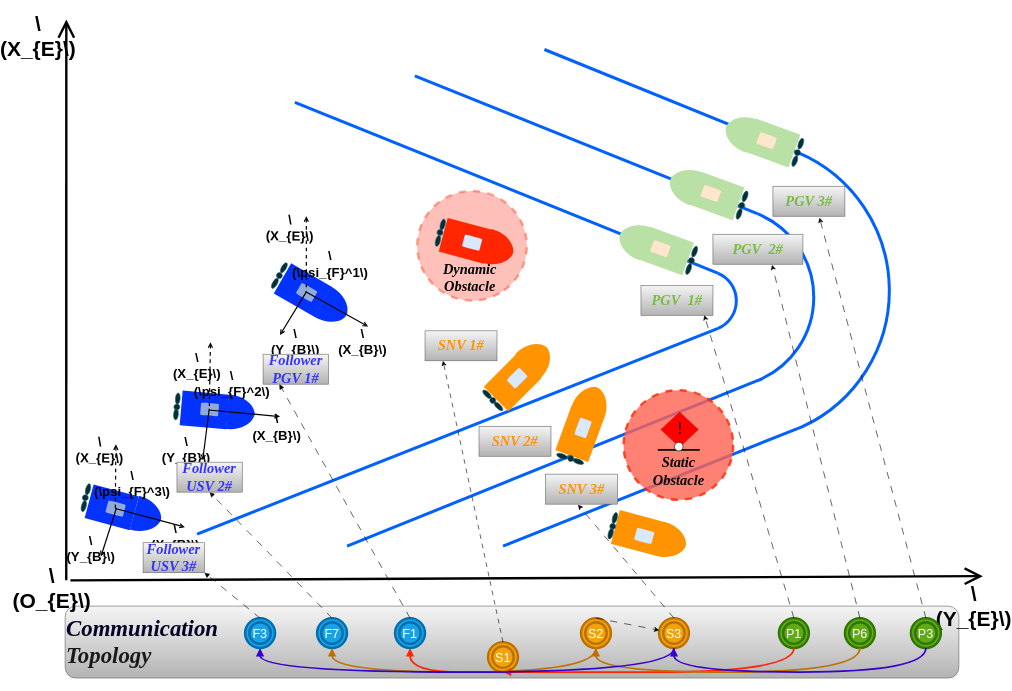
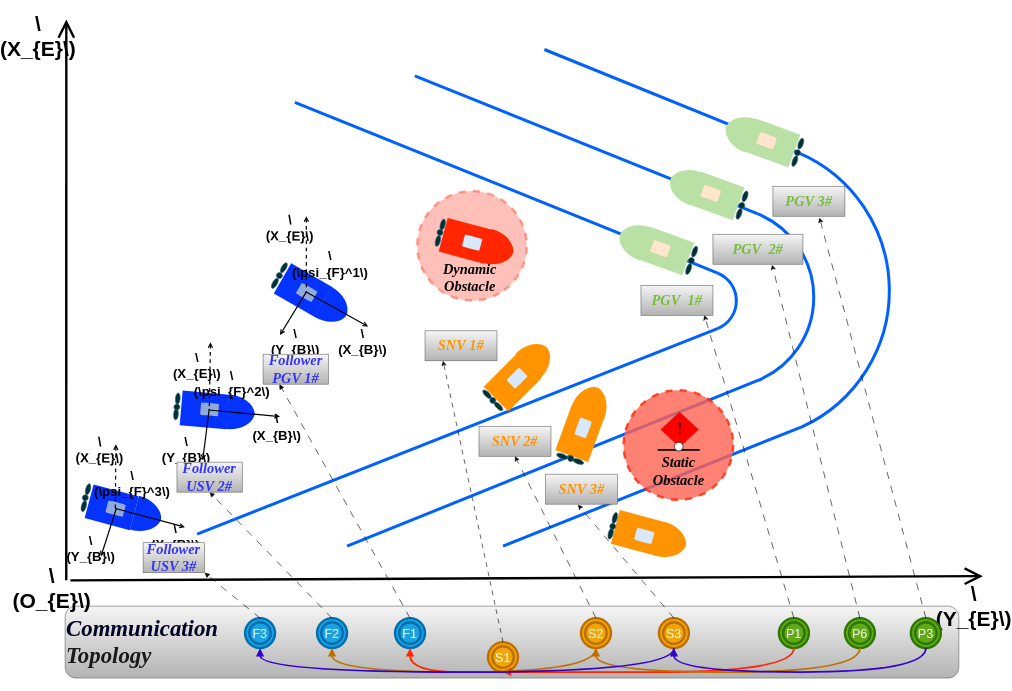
- <mxCell id="147" value="" style="endArrow=classic;html=1;rounded=0;exitX=0.5;exitY=0;exitDx=0;exitDy=0;dashed=1;dashPattern=12 12;" parent="1" source="144" target="145" edge="1"><mxGeometry width="50" height="50" relative="1" as="geometry"><mxPoint x="810" y="-150" as="sourcePoint" /><mxPoint x="860" y="-200" as="targetPoint" /></mxGeometry></mxCell>
+ <mxCell id="147" value="" style="endArrow=classic;html=1;rounded=0;exitX=0.5;exitY=0;exitDx=0;exitDy=0;entryX=0.5;entryY=1;entryDx=0;entryDy=0;dashed=1;dashPattern=12 12;" parent="1" source="144" target="76" edge="1"><mxGeometry width="50" height="50" relative="1" as="geometry"><mxPoint x="810" y="-150" as="sourcePoint" /><mxPoint x="860" y="-200" as="targetPoint" /></mxGeometry></mxCell>
- <mxCell id="150" value="&lt;font style=&quot;font-size: 21px;&quot;&gt;F7&lt;/font&gt;" style="ellipse;shape=doubleEllipse;whiteSpace=wrap;html=1;aspect=fixed;fillColor=#1ba1e2;strokeColor=#006EAF;strokeWidth=4;fontColor=#ffffff;" parent="1" vertex="1"><mxGeometry x="510" y="1030" width="50" height="50" as="geometry" /></mxCell>
+ <mxCell id="150" value="&lt;font style=&quot;font-size: 21px;&quot;&gt;F2&lt;/font&gt;" style="ellipse;shape=doubleEllipse;whiteSpace=wrap;html=1;aspect=fixed;fillColor=#1ba1e2;strokeColor=#006EAF;strokeWidth=4;fontColor=#ffffff;" parent="1" vertex="1"><mxGeometry x="510" y="1030" width="50" height="50" as="geometry" /></mxCell>
